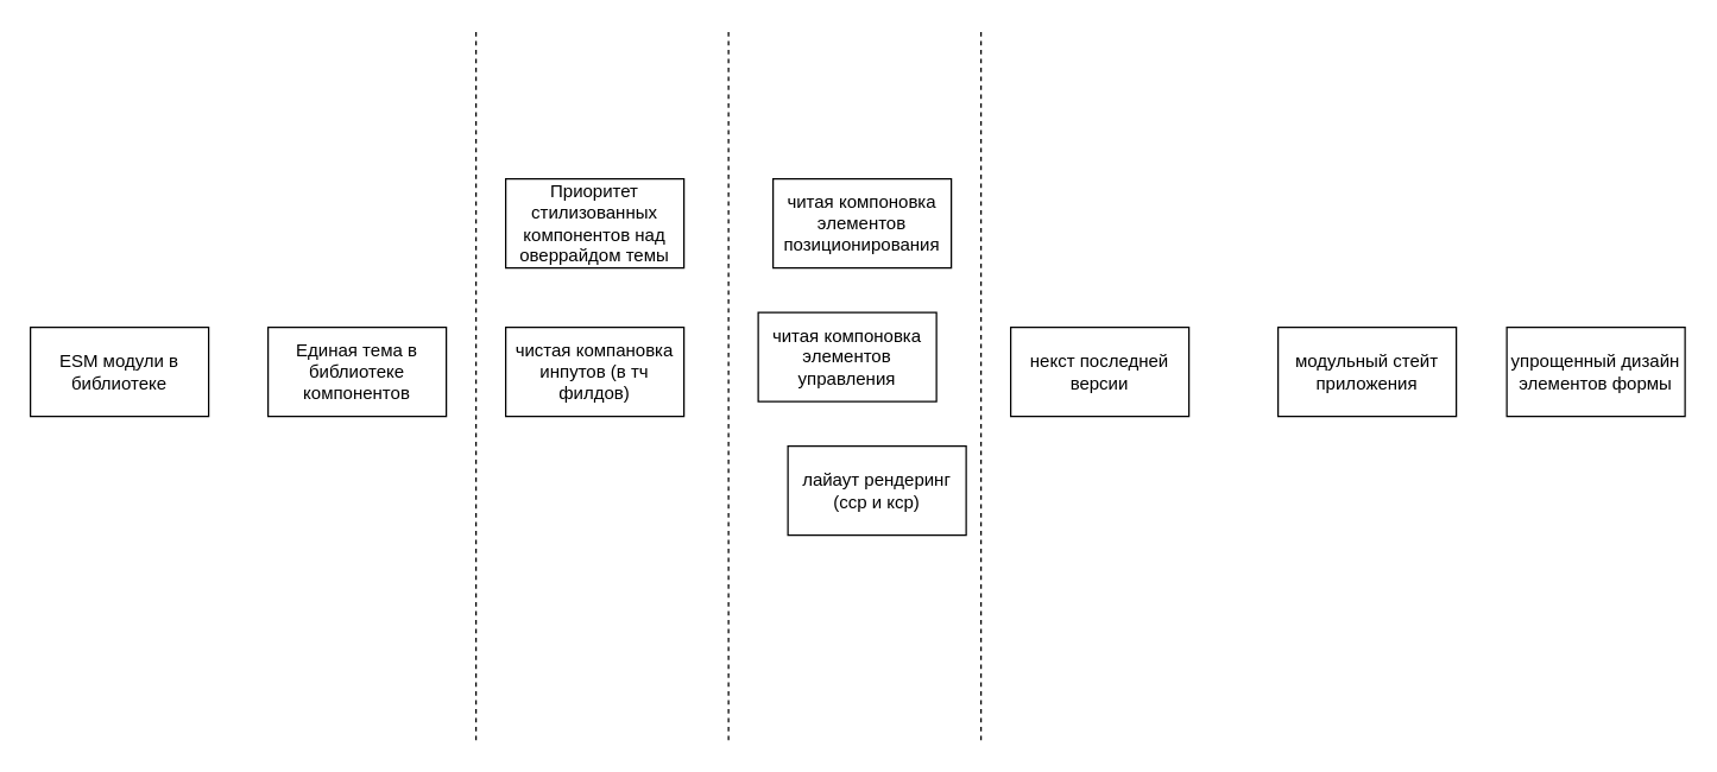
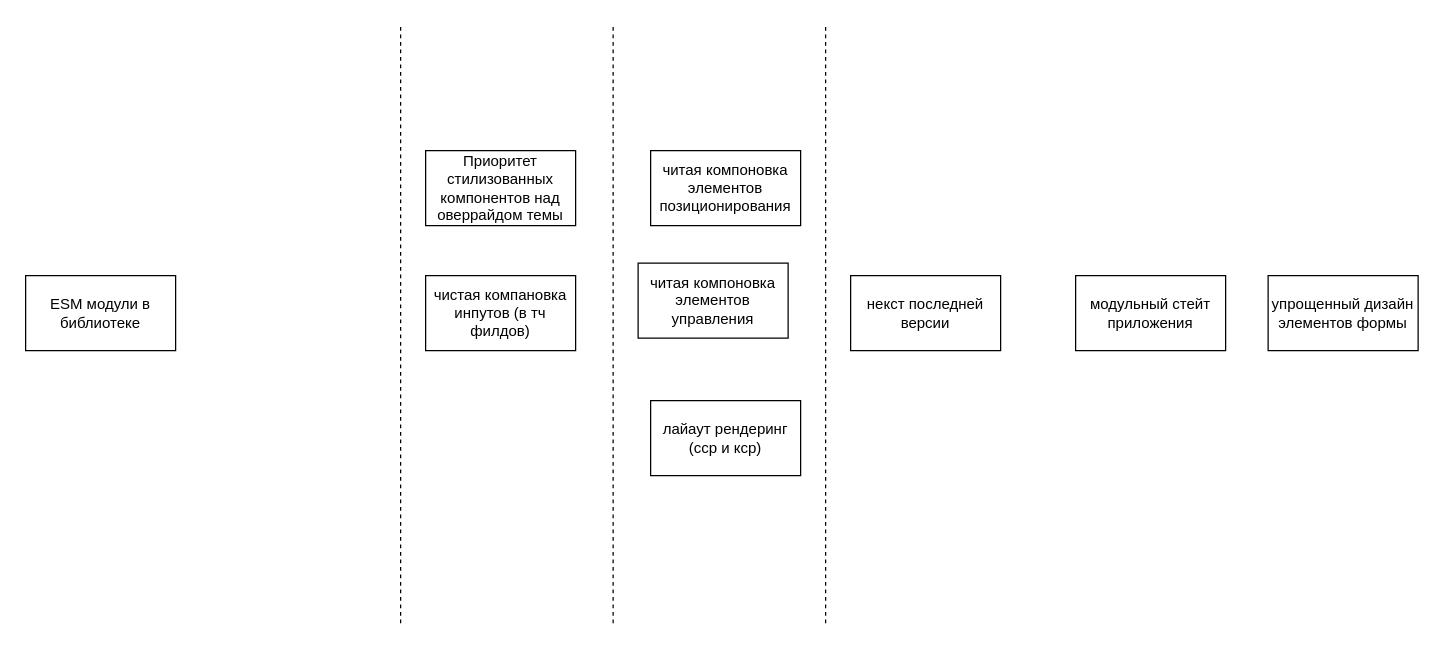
- <mxCell id="5" value="Единая тема в библиотеке компонентов" style="rounded=0;whiteSpace=wrap;html=1;" vertex="1" parent="1"><mxGeometry x="180" y="220" width="120" height="60" as="geometry" /></mxCell>
- <mxCell id="8" value="лайаут рендеринг (сср и кср)" style="rounded=0;whiteSpace=wrap;html=1;" vertex="1" parent="1"><mxGeometry x="530" y="300" width="120" height="60" as="geometry" /></mxCell>
+ <mxCell id="8" value="лайаут рендеринг (сср и кср)" style="rounded=0;whiteSpace=wrap;html=1;" vertex="1" parent="1"><mxGeometry x="520" y="320" width="120" height="60" as="geometry" /></mxCell>
